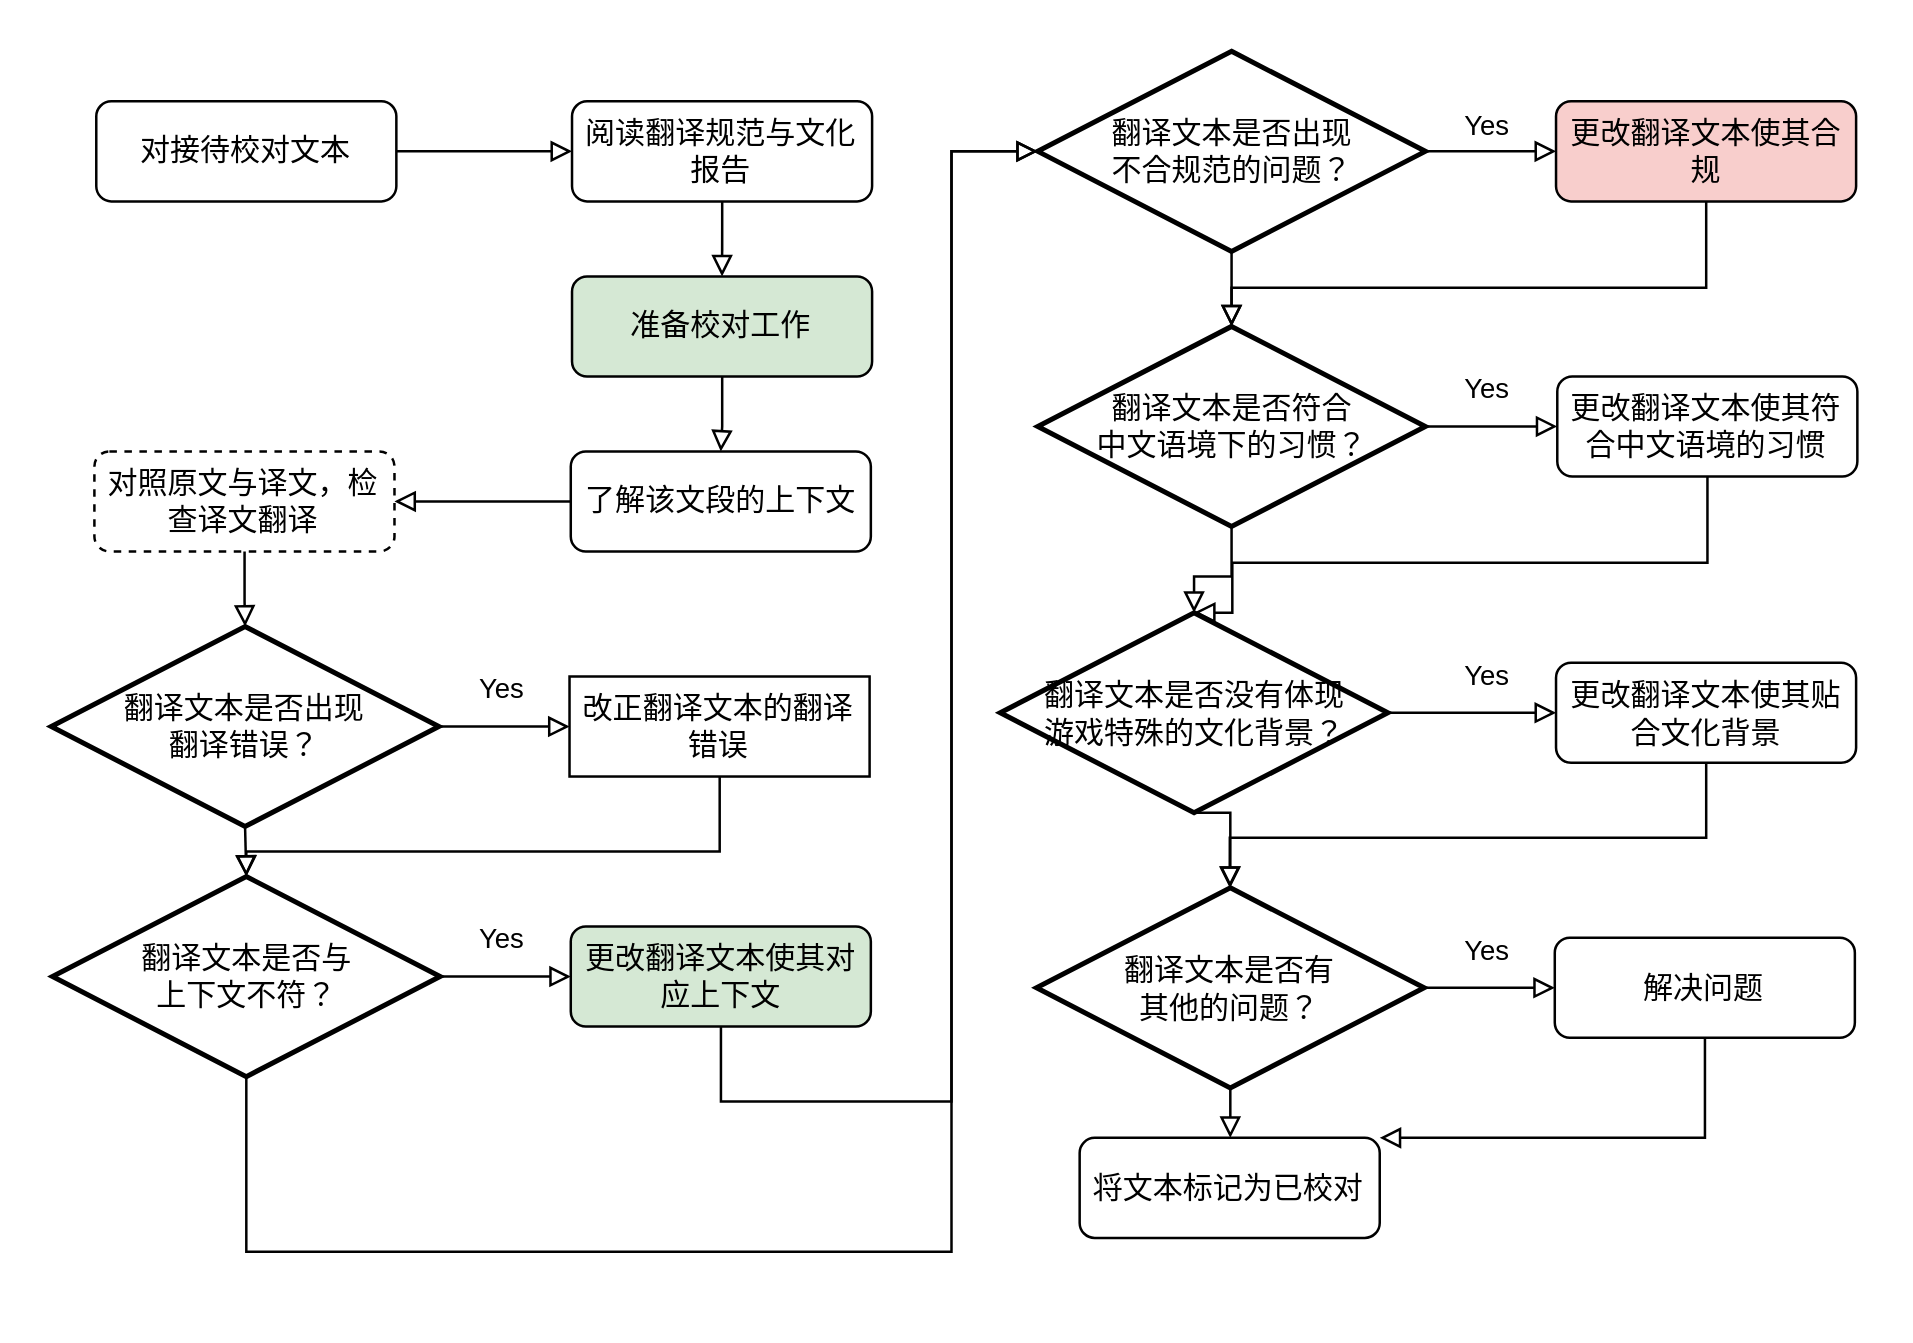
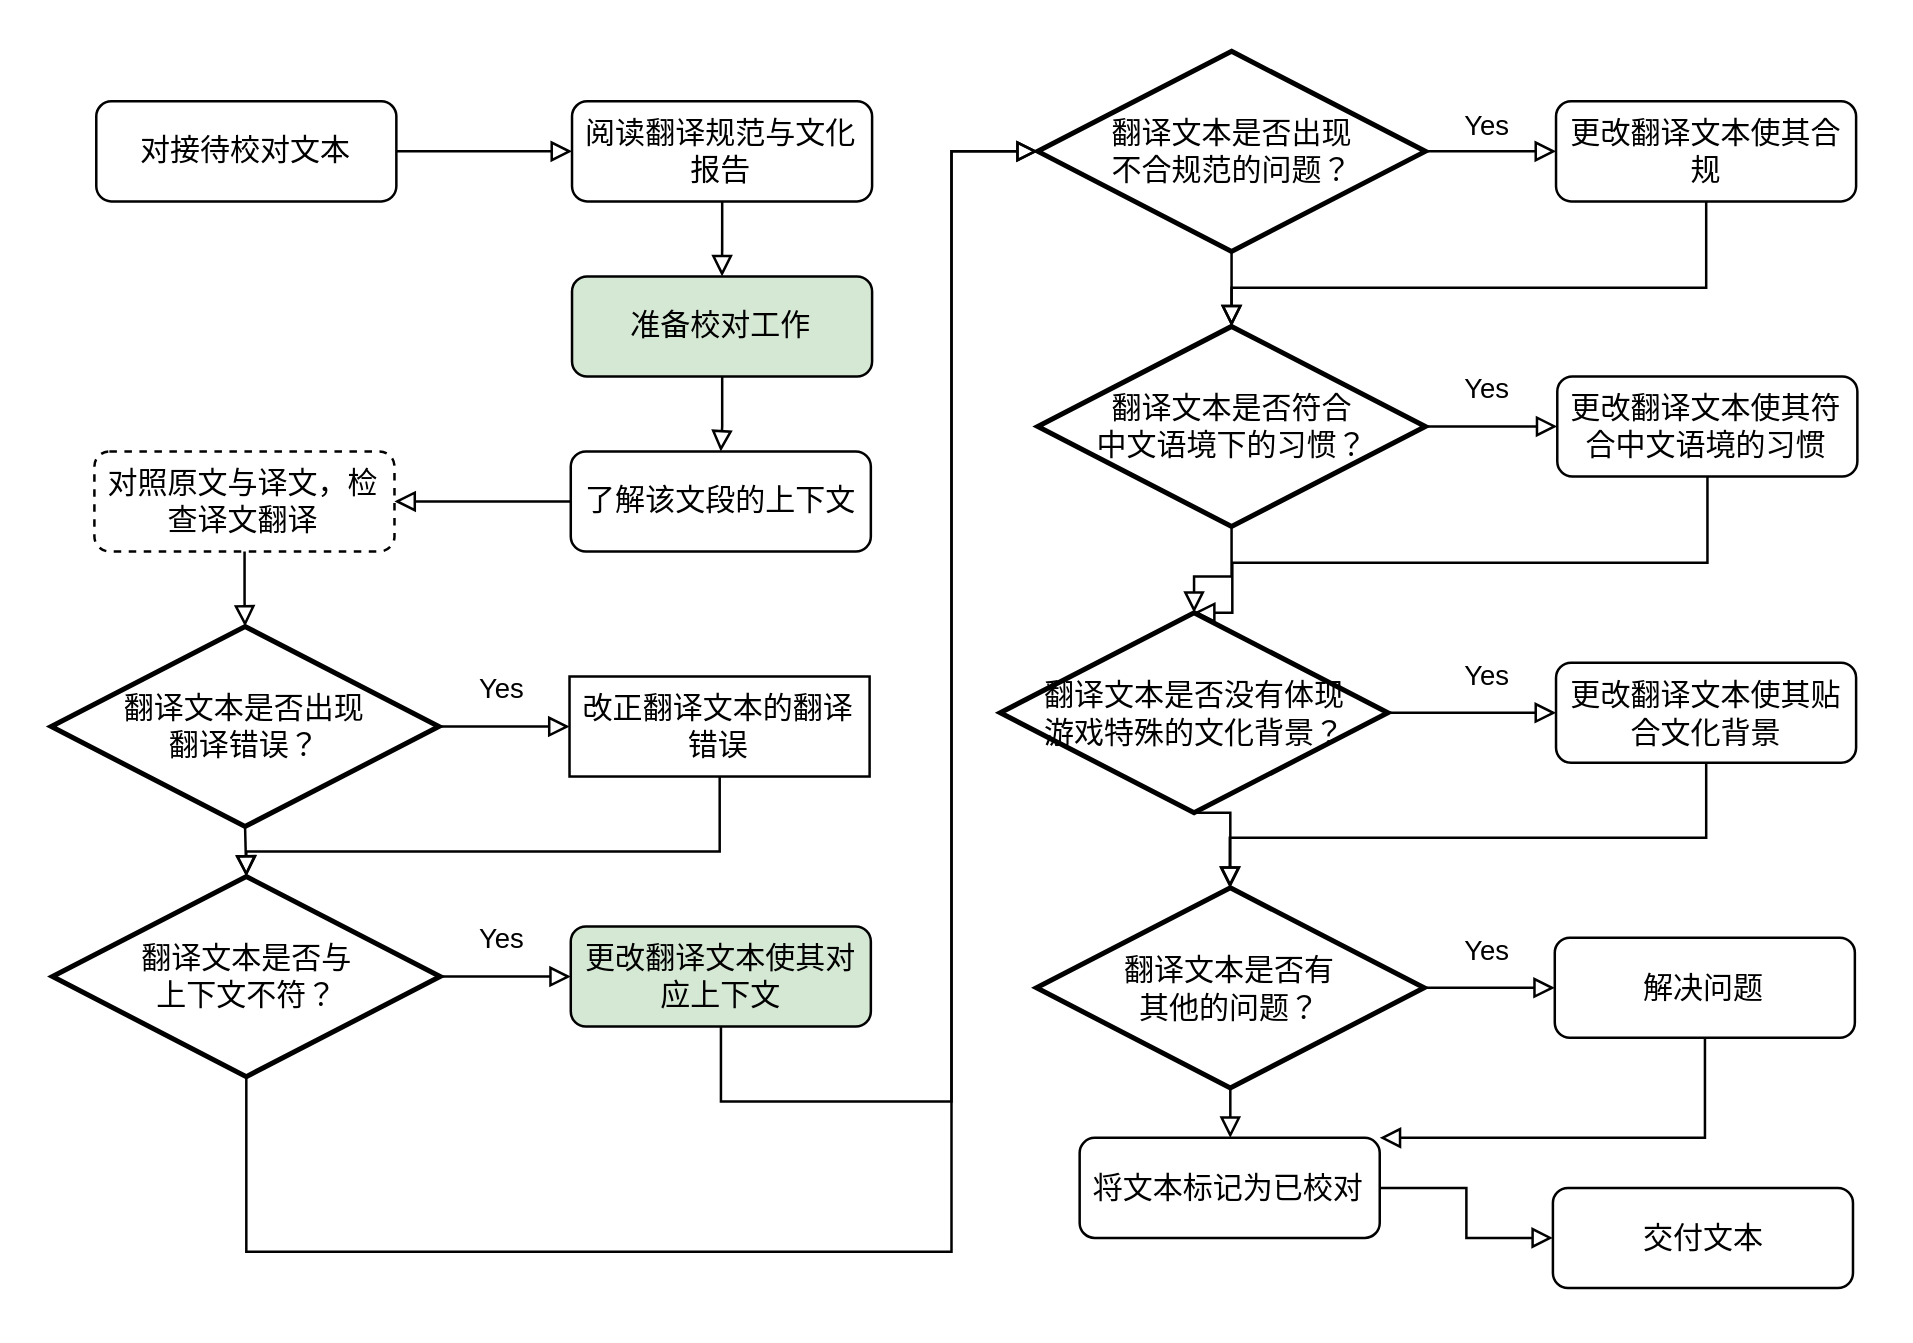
- <mxCell id="30" value="更改翻译文本使其合规" style="rounded=1;whiteSpace=wrap;html=1;fontSize=12;glass=0;strokeWidth=1;shadow=0;fillColor=#f8cecc;" parent="1" vertex="1"><mxGeometry x="621.75" y="40" width="120" height="40" as="geometry" /></mxCell>
+ <mxCell id="30" value="更改翻译文本使其合规" style="rounded=1;whiteSpace=wrap;html=1;fontSize=12;glass=0;strokeWidth=1;shadow=0;" parent="1" vertex="1"><mxGeometry x="621.75" y="40" width="120" height="40" as="geometry" /></mxCell>
+ <mxCell id="18" style="edgeStyle=orthogonalEdgeStyle;rounded=0;orthogonalLoop=1;jettySize=auto;html=1;entryX=0;entryY=0.5;entryDx=0;entryDy=0;strokeColor=default;align=center;verticalAlign=middle;fontFamily=Helvetica;fontSize=11;fontColor=default;labelBackgroundColor=default;endArrow=block;endFill=0;" parent="1" source="19" target="27" edge="1"><mxGeometry relative="1" as="geometry" /></mxCell>
+ <mxCell id="27" value="交付文本" style="rounded=1;whiteSpace=wrap;html=1;fontSize=12;glass=0;strokeWidth=1;shadow=0;" parent="1" vertex="1"><mxGeometry x="620.5" y="474.5" width="120" height="40" as="geometry" /></mxCell>
